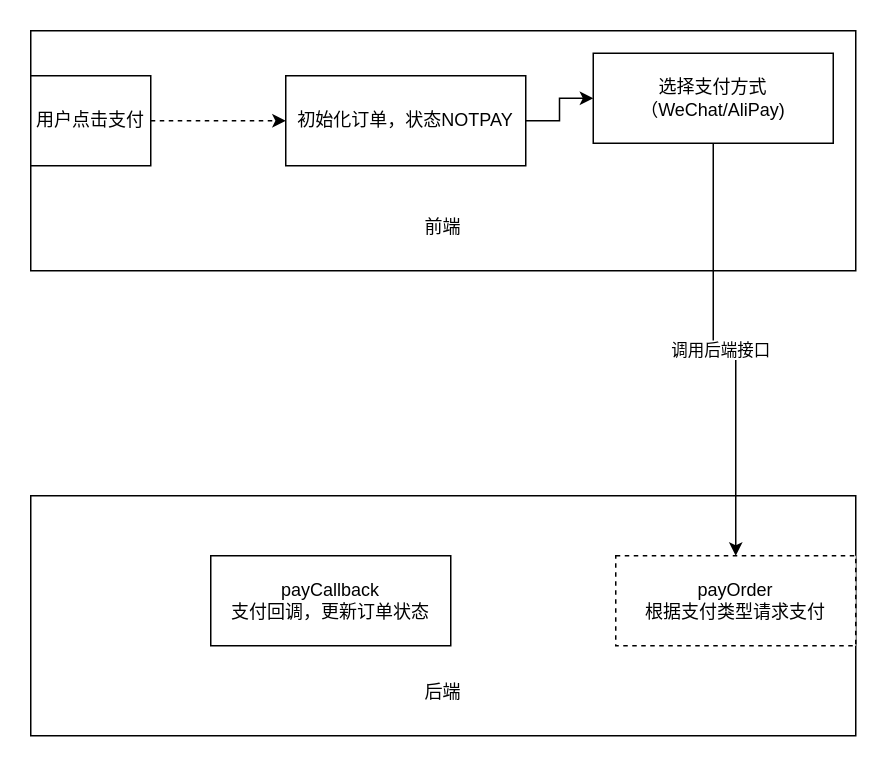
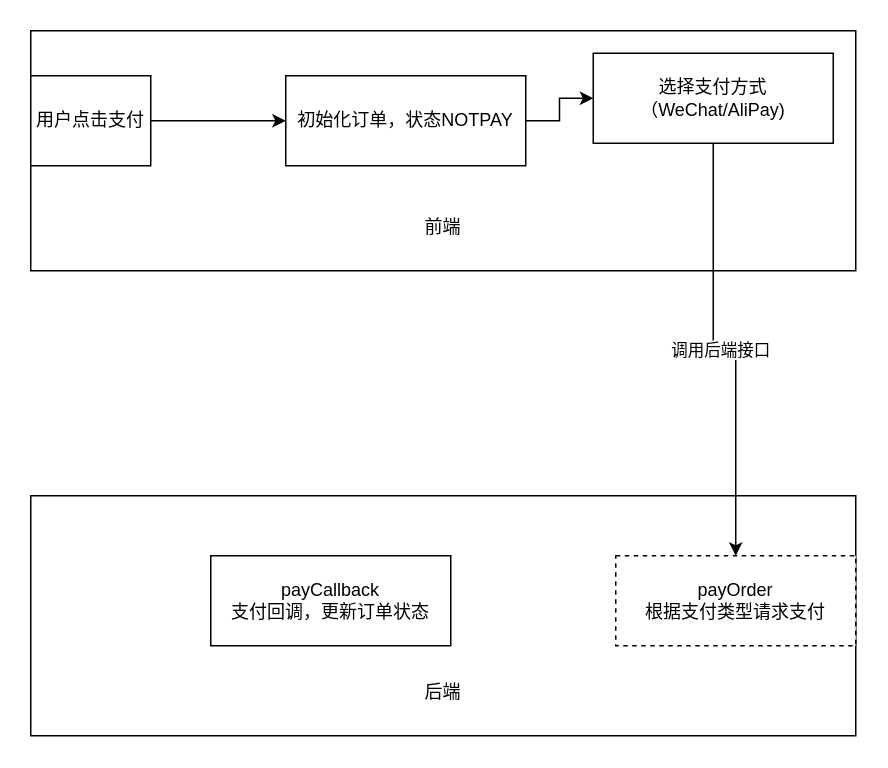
- <mxCell id="3" style="edgeStyle=orthogonalEdgeStyle;rounded=0;orthogonalLoop=1;jettySize=auto;html=1;entryX=0;entryY=0.5;entryDx=0;entryDy=0;dashed=1;" edge="1" parent="1" source="4" target="6"><mxGeometry relative="1" as="geometry" /></mxCell>
+ <mxCell id="3" style="edgeStyle=orthogonalEdgeStyle;rounded=0;orthogonalLoop=1;jettySize=auto;html=1;entryX=0;entryY=0.5;entryDx=0;entryDy=0;" edge="1" parent="1" source="4" target="6"><mxGeometry relative="1" as="geometry" /></mxCell>
